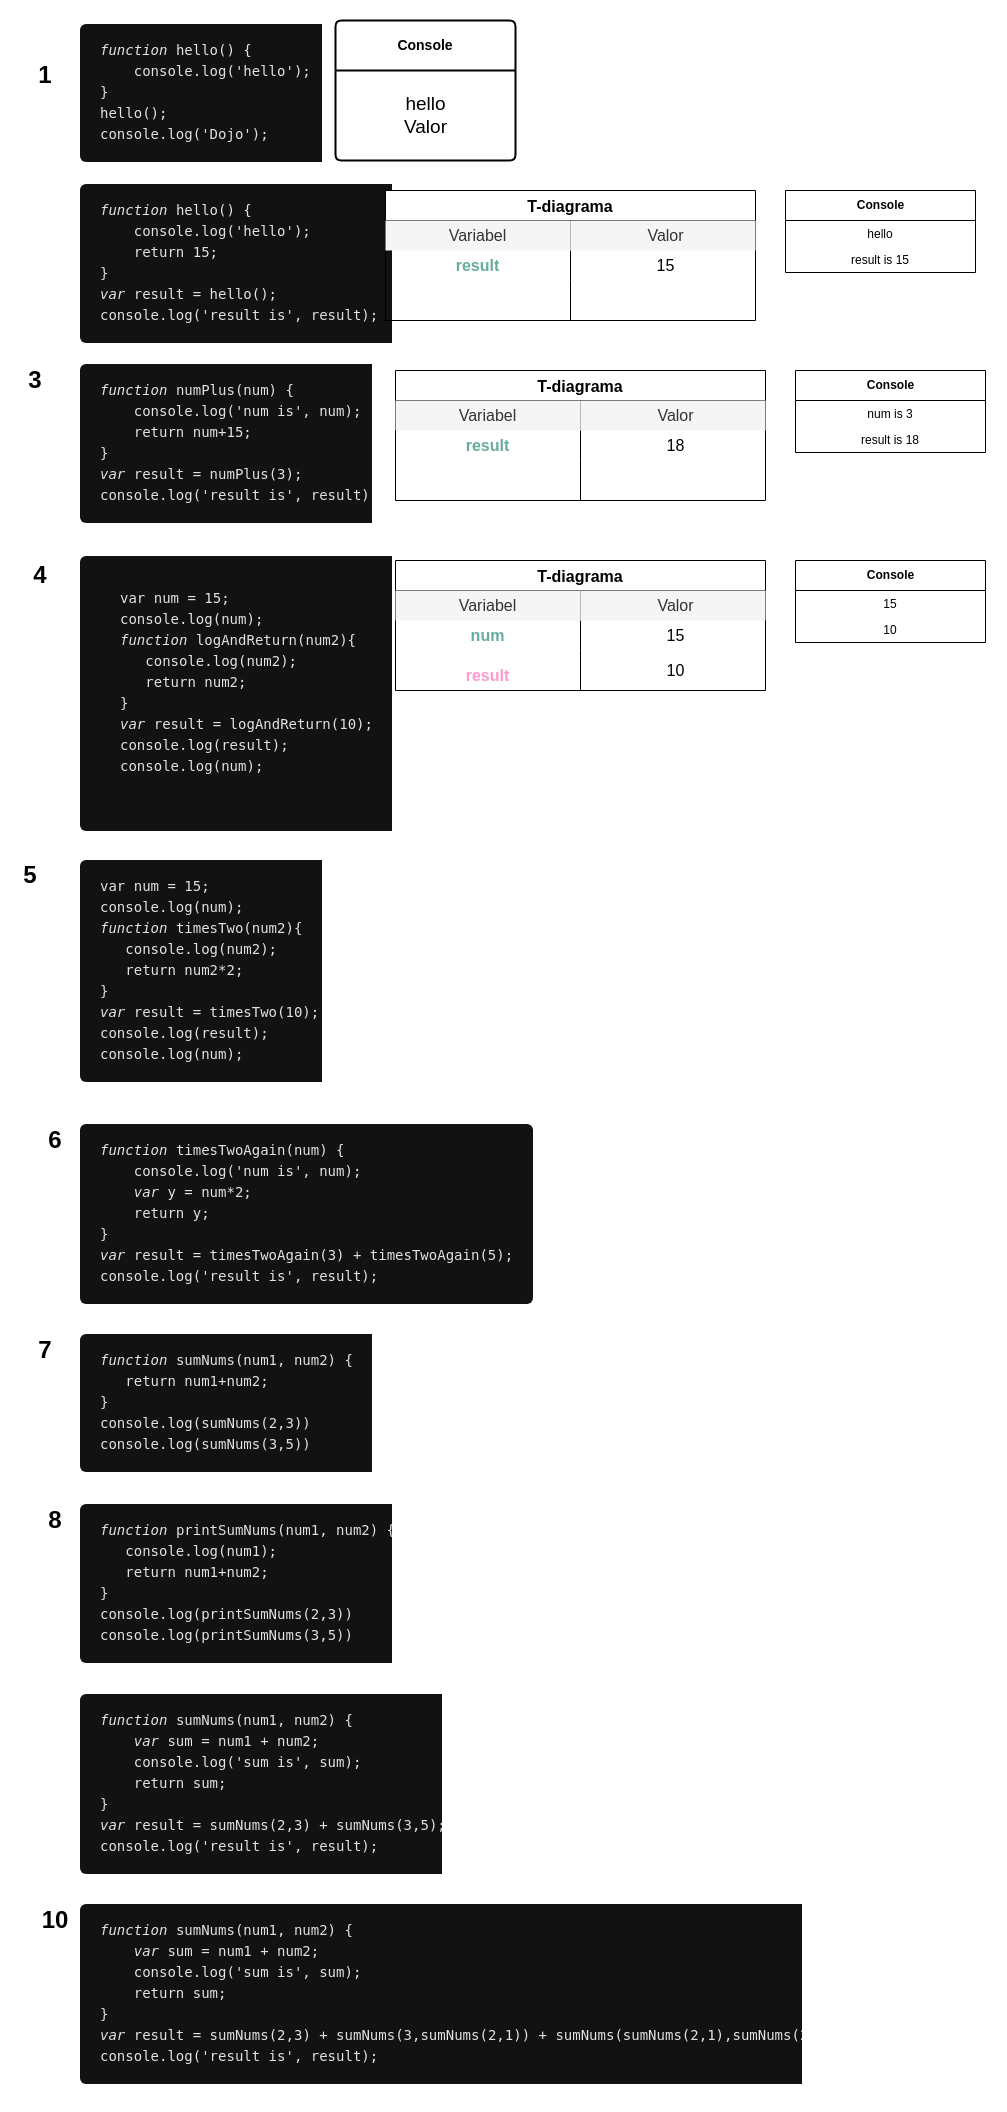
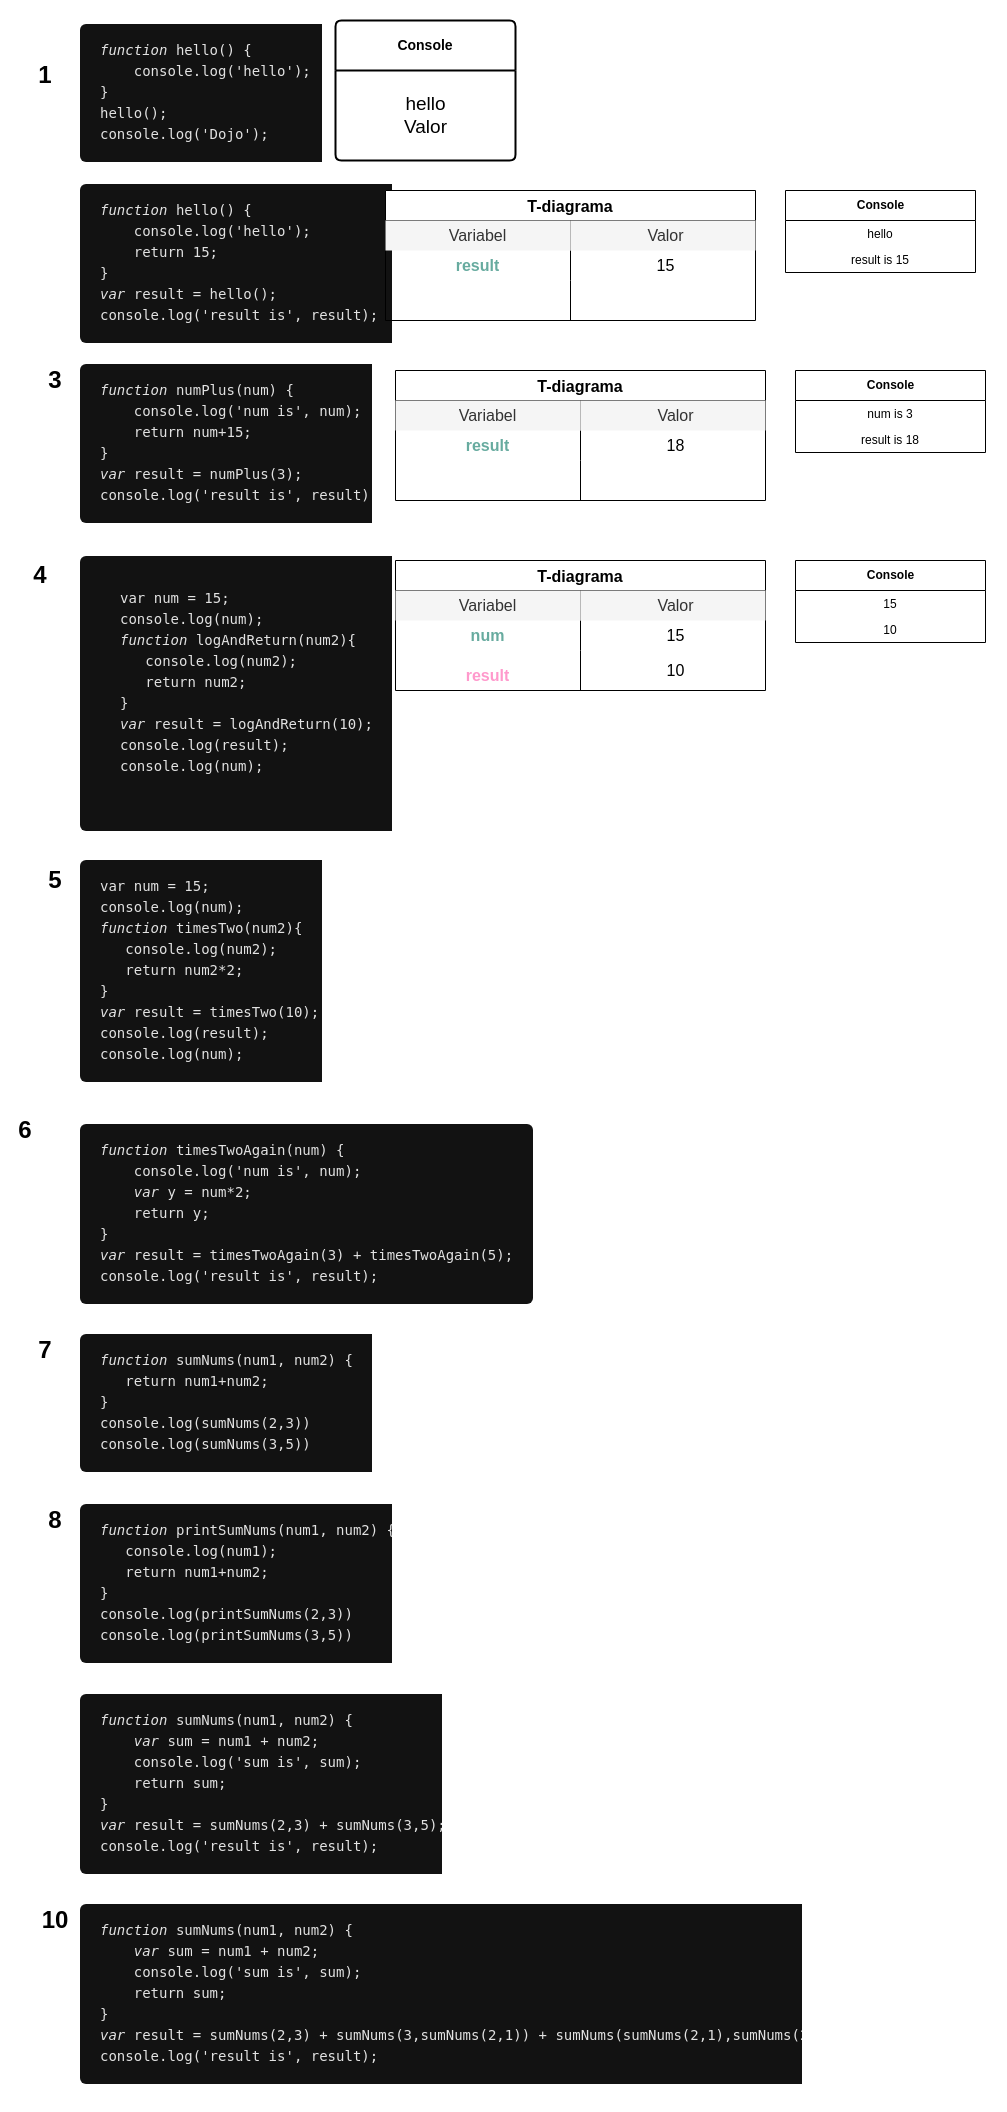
- <mxCell id="8" value="&lt;h1&gt;3&lt;/h1&gt;" style="text;html=1;strokeColor=none;fillColor=none;spacing=5;spacingTop=-20;whiteSpace=wrap;overflow=hidden;rounded=0;align=center;" vertex="1" parent="1"><mxGeometry x="15" y="360" width="40" height="40" as="geometry" /></mxCell>
+ <mxCell id="8" value="&lt;h1&gt;3&lt;/h1&gt;" style="text;html=1;strokeColor=none;fillColor=none;spacing=5;spacingTop=-20;whiteSpace=wrap;overflow=hidden;rounded=0;align=center;" vertex="1" parent="1"><mxGeometry y="360" width="40" height="40" as="geometry" x="35" /></mxCell>
- <mxCell id="10" value="&lt;h1&gt;5&lt;/h1&gt;" style="text;html=1;strokeColor=none;fillColor=none;spacing=5;spacingTop=-20;whiteSpace=wrap;overflow=hidden;rounded=0;align=center;" vertex="1" parent="1"><mxGeometry x="10" y="855" width="40" height="40" as="geometry" /></mxCell>
+ <mxCell id="10" value="&lt;h1&gt;5&lt;/h1&gt;" style="text;html=1;strokeColor=none;fillColor=none;spacing=5;spacingTop=-20;whiteSpace=wrap;overflow=hidden;rounded=0;align=center;" vertex="1" parent="1"><mxGeometry y="860" width="40" height="40" as="geometry" x="35" /></mxCell>
- <mxCell id="11" value="&lt;h1&gt;6&lt;/h1&gt;" style="text;html=1;strokeColor=none;fillColor=none;spacing=5;spacingTop=-20;whiteSpace=wrap;overflow=hidden;rounded=0;align=center;" vertex="1" parent="1"><mxGeometry y="1120" width="40" height="40" as="geometry" x="35" /></mxCell>
+ <mxCell id="11" value="&lt;h1&gt;6&lt;/h1&gt;" style="text;html=1;strokeColor=none;fillColor=none;spacing=5;spacingTop=-20;whiteSpace=wrap;overflow=hidden;rounded=0;align=center;" vertex="1" parent="1"><mxGeometry x="5" y="1110" width="40" height="40" as="geometry" /></mxCell>
